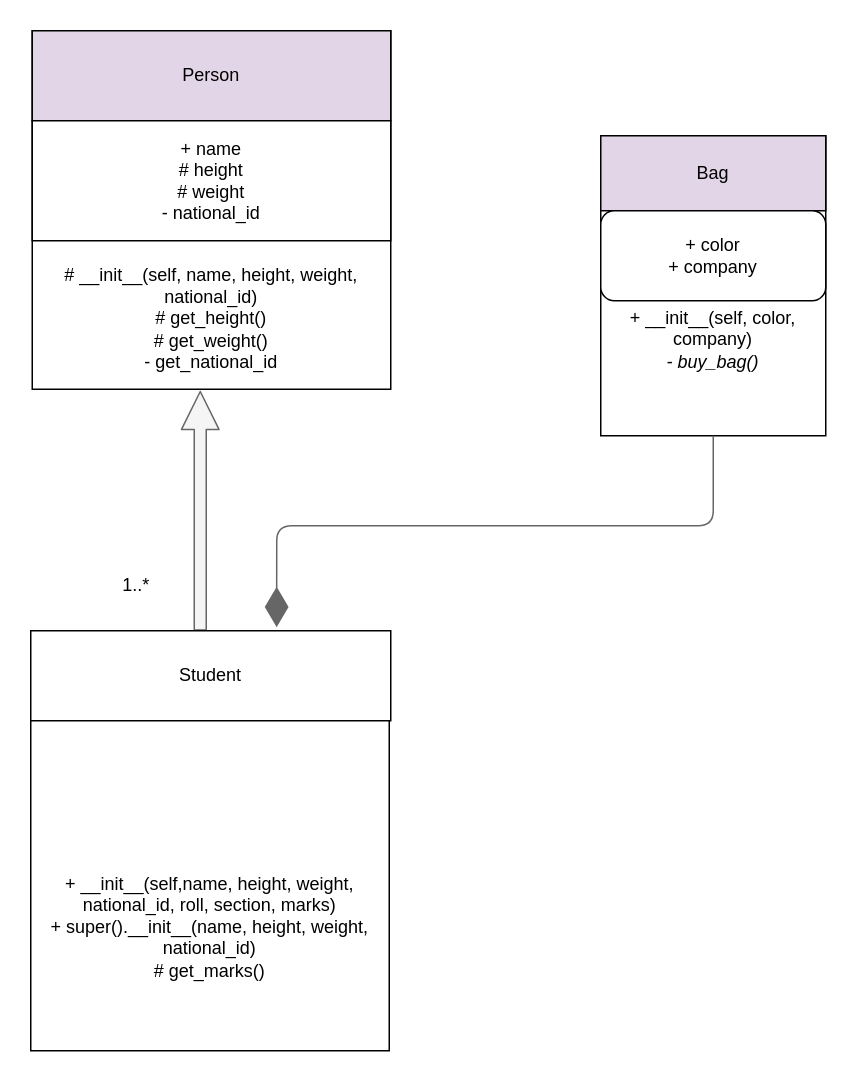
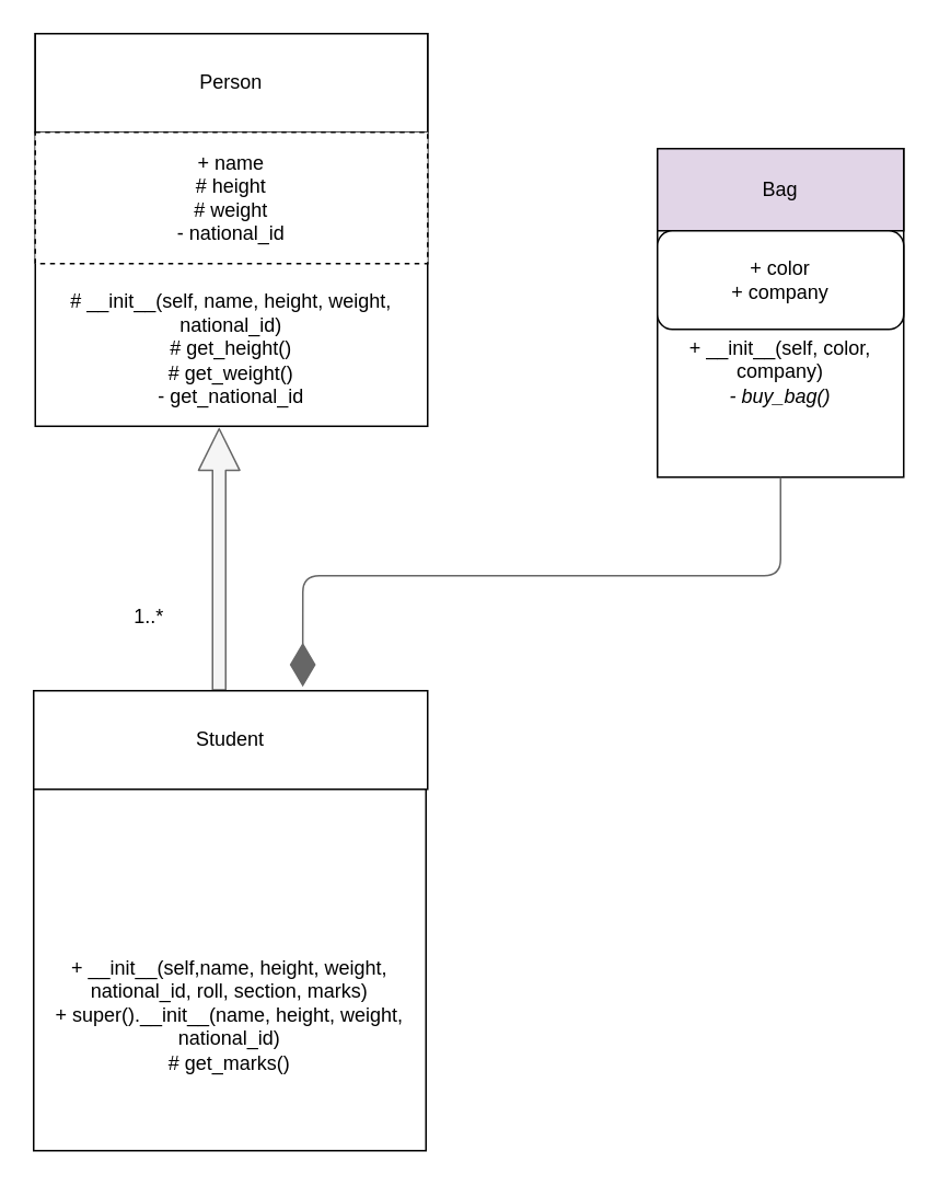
- <mxCell id="3" value="Person" style="rounded=0;whiteSpace=wrap;html=1;fillColor=#e1d5e7;" vertex="1" parent="1"><mxGeometry x="21" y="20" width="239" height="60" as="geometry" /></mxCell>
+ <mxCell id="3" value="Person" style="rounded=0;whiteSpace=wrap;html=1;" vertex="1" parent="1"><mxGeometry x="21" y="20" width="239" height="60" as="geometry" /></mxCell>
- <mxCell id="4" value="+ name&lt;br&gt;# height&lt;br&gt;# weight&lt;br&gt;- national_id" style="rounded=0;whiteSpace=wrap;html=1;" vertex="1" parent="1"><mxGeometry x="21" y="80" width="239" height="80" as="geometry" /></mxCell>
+ <mxCell id="4" value="+ name&lt;br&gt;# height&lt;br&gt;# weight&lt;br&gt;- national_id" style="rounded=0;whiteSpace=wrap;html=1;dashed=1;" vertex="1" parent="1"><mxGeometry x="21" y="80" width="239" height="80" as="geometry" /></mxCell>
- <mxCell id="11" value="1..*" style="text;html=1;align=center;verticalAlign=middle;resizable=0;points=[];autosize=1;strokeColor=none;fillColor=none;" vertex="1" parent="1"><mxGeometry x="75" y="380" width="30" height="20" as="geometry" /></mxCell>
+ <mxCell id="11" value="1..*" style="text;html=1;align=center;verticalAlign=middle;resizable=0;points=[];autosize=1;strokeColor=none;fillColor=none;" vertex="1" parent="1"><mxGeometry x="75" y="365" width="30" height="20" as="geometry" /></mxCell>
